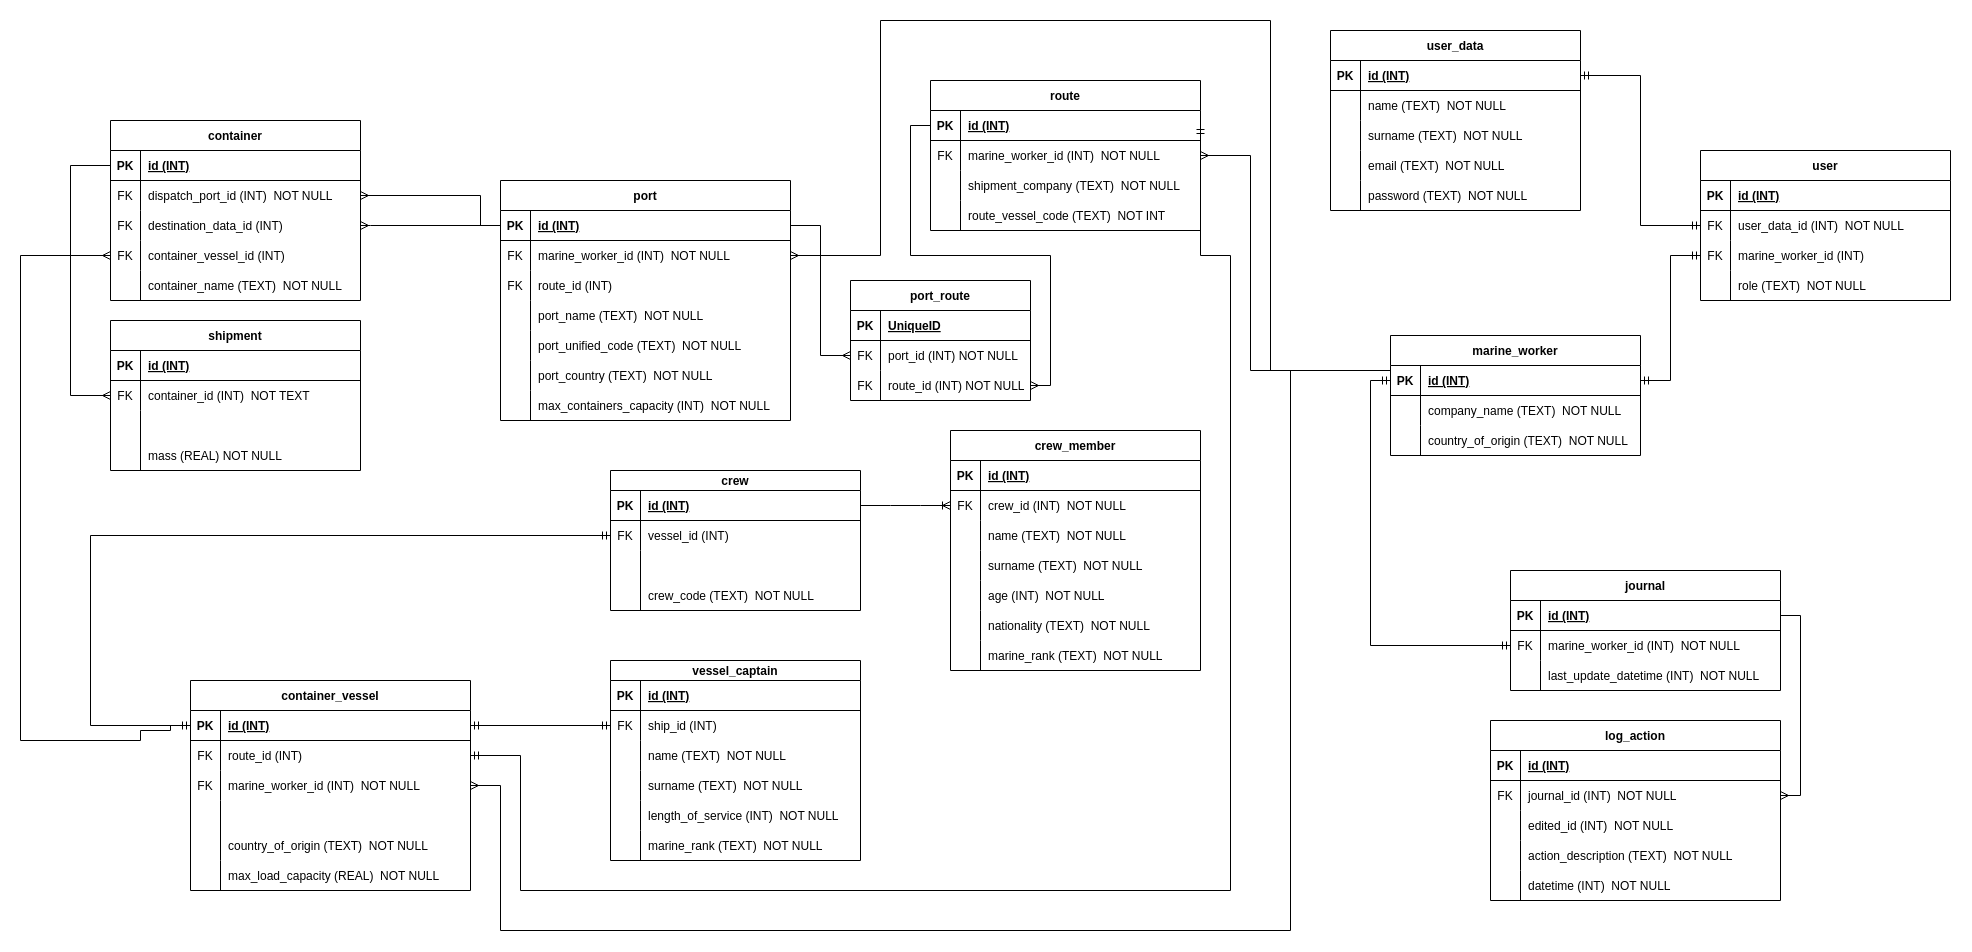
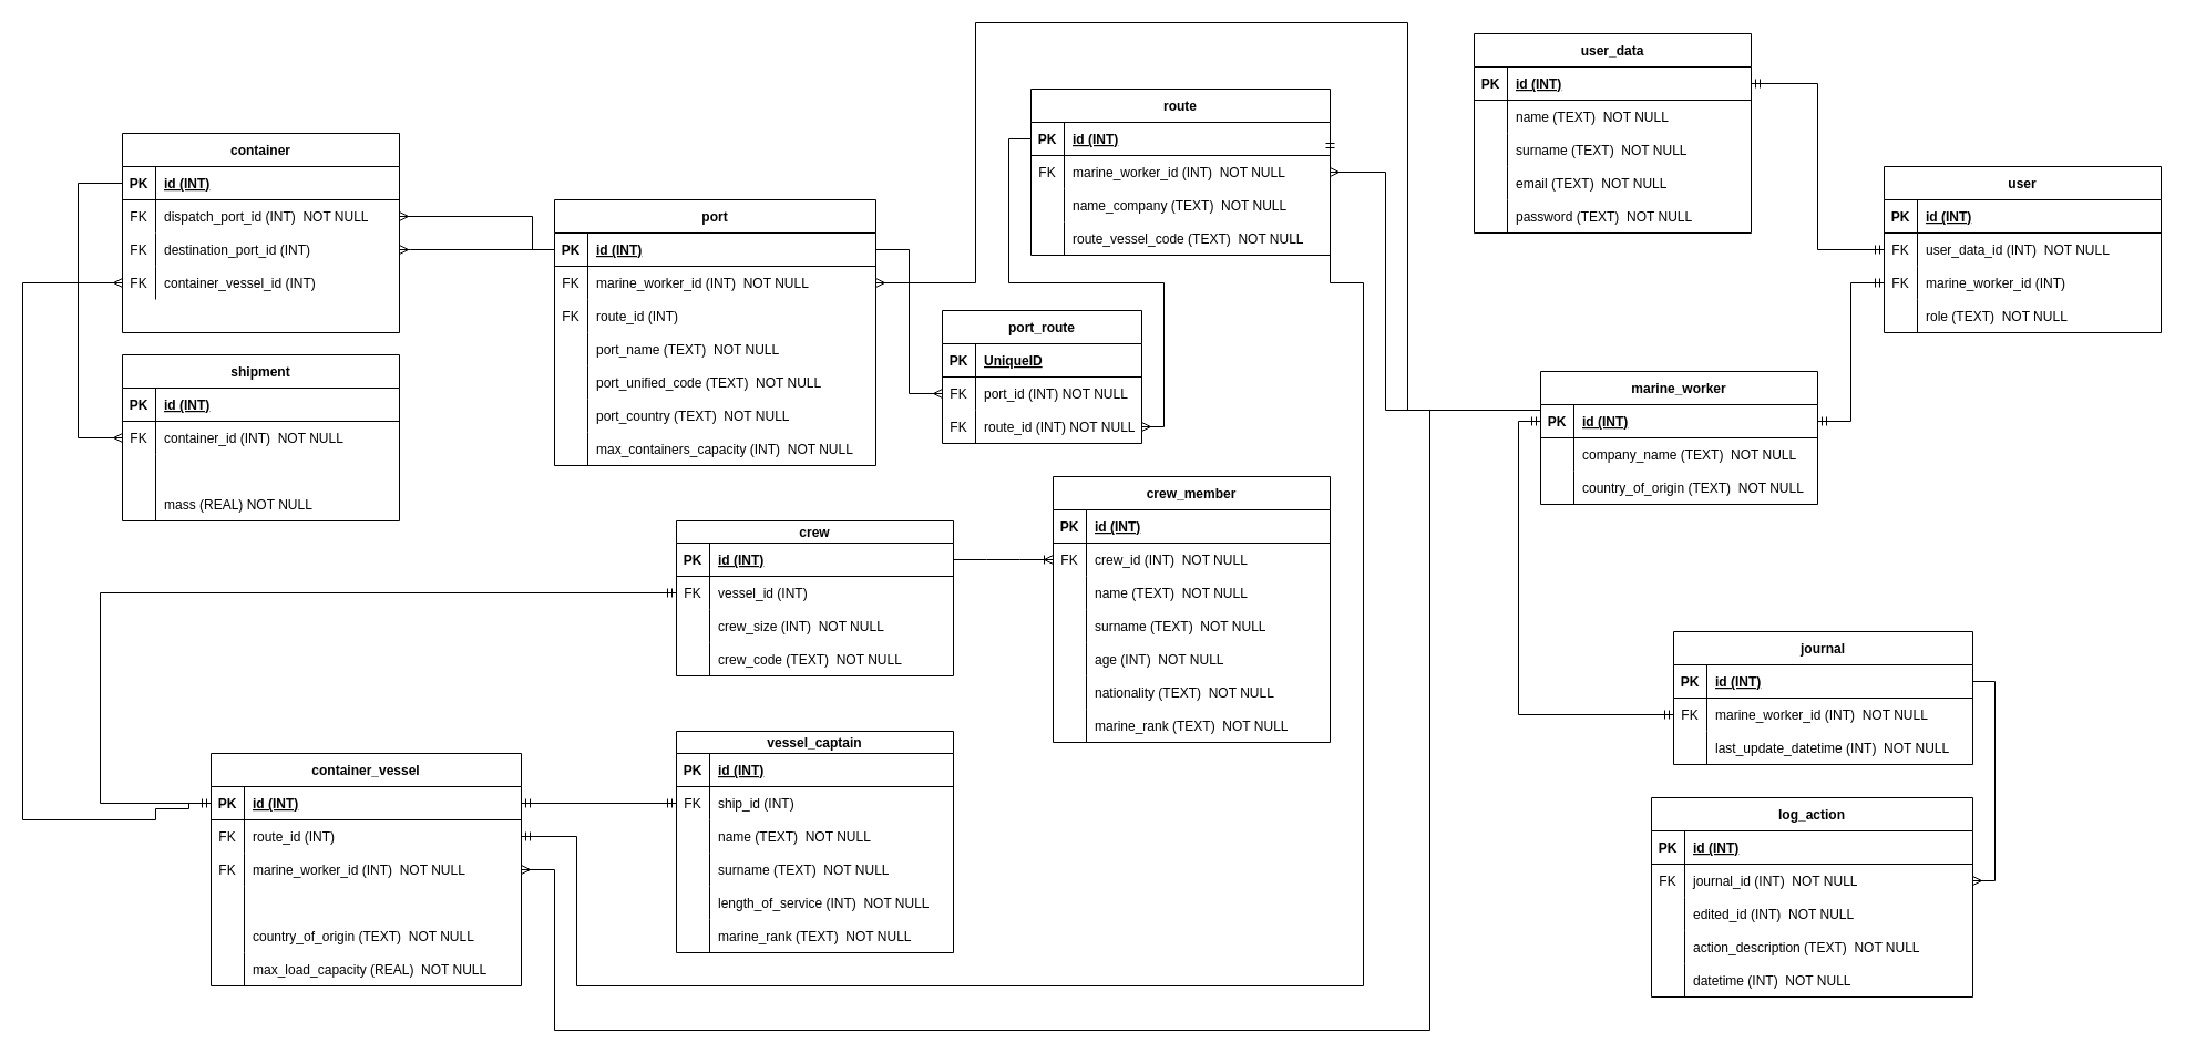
- <mxCell id="115" value="shipment_company (TEXT)  NOT NULL" style="shape=partialRectangle;connectable=0;fillColor=none;top=0;left=0;bottom=0;right=0;align=left;spacingLeft=6;overflow=hidden;" parent="113" vertex="1"><mxGeometry x="30" width="240" height="30" as="geometry"><mxRectangle width="240" height="30" as="alternateBounds" /></mxGeometry></mxCell>
+ <mxCell id="115" value="name_company (TEXT)  NOT NULL" style="shape=partialRectangle;connectable=0;fillColor=none;top=0;left=0;bottom=0;right=0;align=left;spacingLeft=6;overflow=hidden;" parent="113" vertex="1"><mxGeometry x="30" width="240" height="30" as="geometry"><mxRectangle width="240" height="30" as="alternateBounds" /></mxGeometry></mxCell>
- <mxCell id="118" value="route_vessel_code (TEXT)  NOT INT" style="shape=partialRectangle;connectable=0;fillColor=none;top=0;left=0;bottom=0;right=0;align=left;spacingLeft=6;overflow=hidden;" parent="116" vertex="1"><mxGeometry x="30" width="240" height="30" as="geometry"><mxRectangle width="240" height="30" as="alternateBounds" /></mxGeometry></mxCell>
+ <mxCell id="118" value="route_vessel_code (TEXT)  NOT NULL" style="shape=partialRectangle;connectable=0;fillColor=none;top=0;left=0;bottom=0;right=0;align=left;spacingLeft=6;overflow=hidden;" parent="116" vertex="1"><mxGeometry x="30" width="240" height="30" as="geometry"><mxRectangle width="240" height="30" as="alternateBounds" /></mxGeometry></mxCell>
- <mxCell id="11" value="destination_data_id (INT)" style="shape=partialRectangle;connectable=0;fillColor=none;top=0;left=0;bottom=0;right=0;align=left;spacingLeft=6;fontStyle=0;overflow=hidden;" parent="9" vertex="1"><mxGeometry x="30" width="220" height="30" as="geometry"><mxRectangle width="220" height="30" as="alternateBounds" /></mxGeometry></mxCell>
+ <mxCell id="11" value="destination_port_id (INT)" style="shape=partialRectangle;connectable=0;fillColor=none;top=0;left=0;bottom=0;right=0;align=left;spacingLeft=6;fontStyle=0;overflow=hidden;" parent="9" vertex="1"><mxGeometry x="30" width="220" height="30" as="geometry"><mxRectangle width="220" height="30" as="alternateBounds" /></mxGeometry></mxCell>
- <mxCell id="17" value="container_name (TEXT)  NOT NULL" style="shape=partialRectangle;overflow=hidden;connectable=0;fillColor=none;top=0;left=0;bottom=0;right=0;align=left;spacingLeft=6;" parent="15" vertex="1"><mxGeometry x="30" width="220" height="30" as="geometry"><mxRectangle width="220" height="30" as="alternateBounds" /></mxGeometry></mxCell>
- <mxCell id="55" value="container_id (INT)  NOT TEXT" style="shape=partialRectangle;connectable=0;fillColor=none;top=0;left=0;bottom=0;right=0;align=left;spacingLeft=6;fontStyle=0;overflow=hidden;" parent="53" vertex="1"><mxGeometry x="30" width="220" height="30" as="geometry"><mxRectangle width="220" height="30" as="alternateBounds" /></mxGeometry></mxCell>
+ <mxCell id="55" value="container_id (INT)  NOT NULL" style="shape=partialRectangle;connectable=0;fillColor=none;top=0;left=0;bottom=0;right=0;align=left;spacingLeft=6;fontStyle=0;overflow=hidden;" parent="53" vertex="1"><mxGeometry x="30" width="220" height="30" as="geometry"><mxRectangle width="220" height="30" as="alternateBounds" /></mxGeometry></mxCell>
+ <mxCell id="45" value="crew_size (INT)  NOT NULL" style="shape=partialRectangle;overflow=hidden;connectable=0;fillColor=none;top=0;left=0;bottom=0;right=0;align=left;spacingLeft=6;" parent="43" vertex="1"><mxGeometry x="30" width="220" height="30" as="geometry"><mxRectangle width="220" height="30" as="alternateBounds" /></mxGeometry></mxCell>
